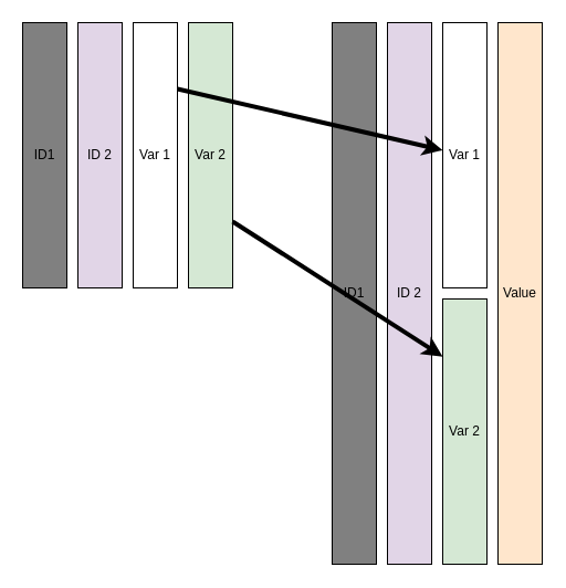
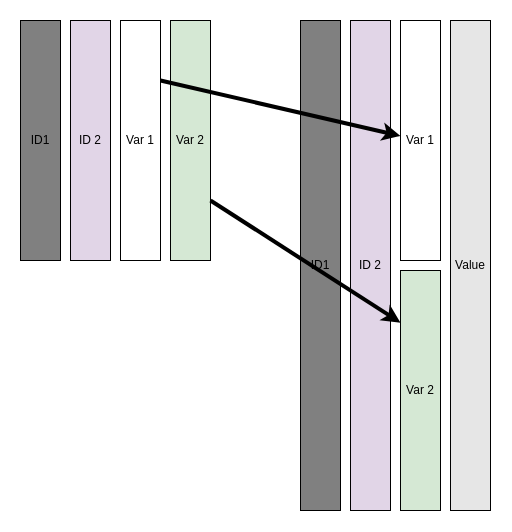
- <mxCell id="9" value="Value" style="rounded=0;whiteSpace=wrap;html=1;fillColor=#ffe6cc;" vertex="1" parent="1"><mxGeometry x="450" y="20" width="40" height="490" as="geometry" /></mxCell>
+ <mxCell id="9" value="Value" style="rounded=0;whiteSpace=wrap;html=1;fillColor=#E6E6E6;" vertex="1" parent="1"><mxGeometry x="450" y="20" width="40" height="490" as="geometry" /></mxCell>
